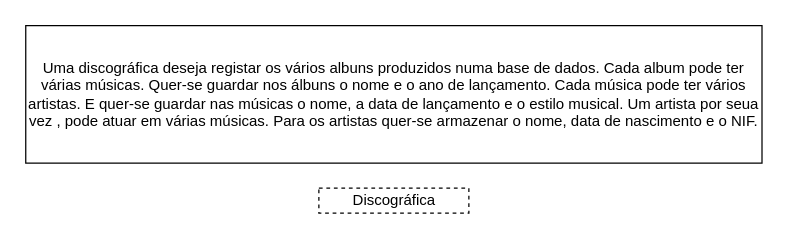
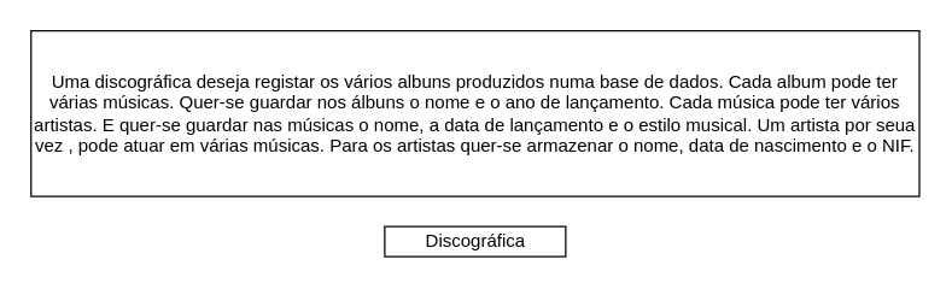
- <mxCell id="3" value="Discográfica" style="rounded=0;whiteSpace=wrap;html=1;dashed=1;" vertex="1" parent="1"><mxGeometry x="254.5" y="150" width="120" height="20" as="geometry" /></mxCell>
+ <mxCell id="3" value="Discográfica" style="rounded=0;whiteSpace=wrap;html=1;" vertex="1" parent="1"><mxGeometry x="254.5" y="150" width="120" height="20" as="geometry" /></mxCell>
